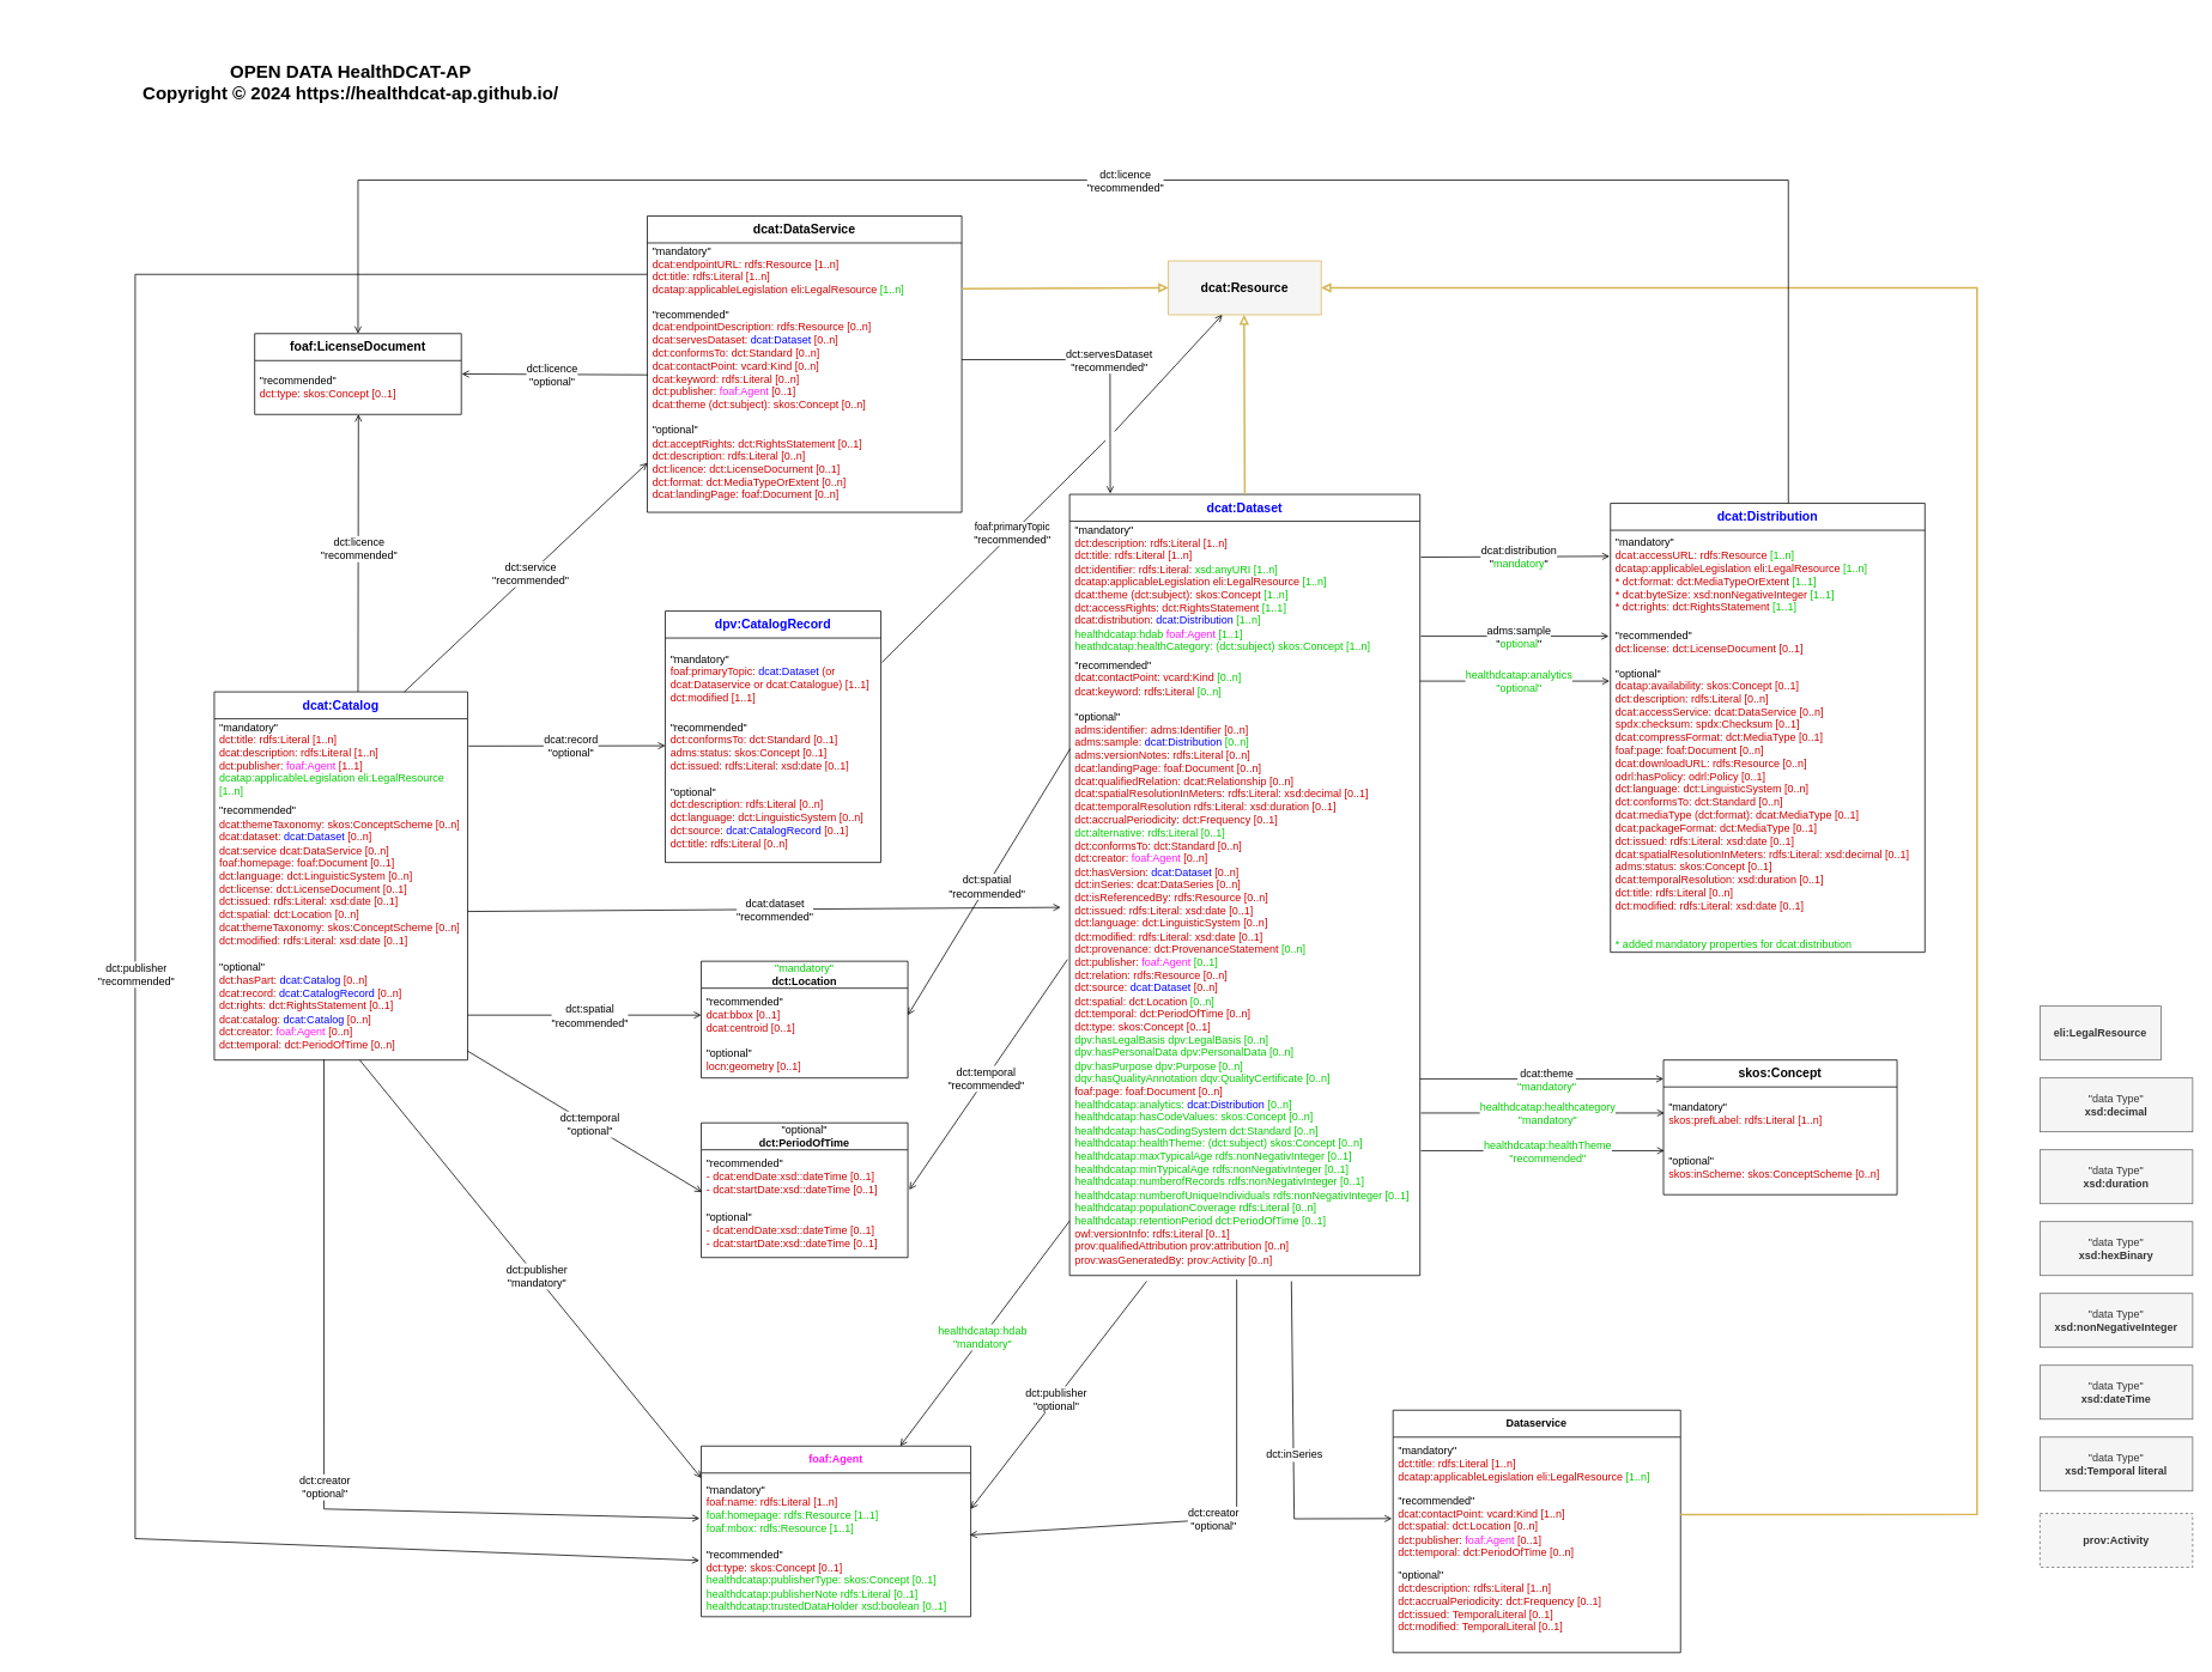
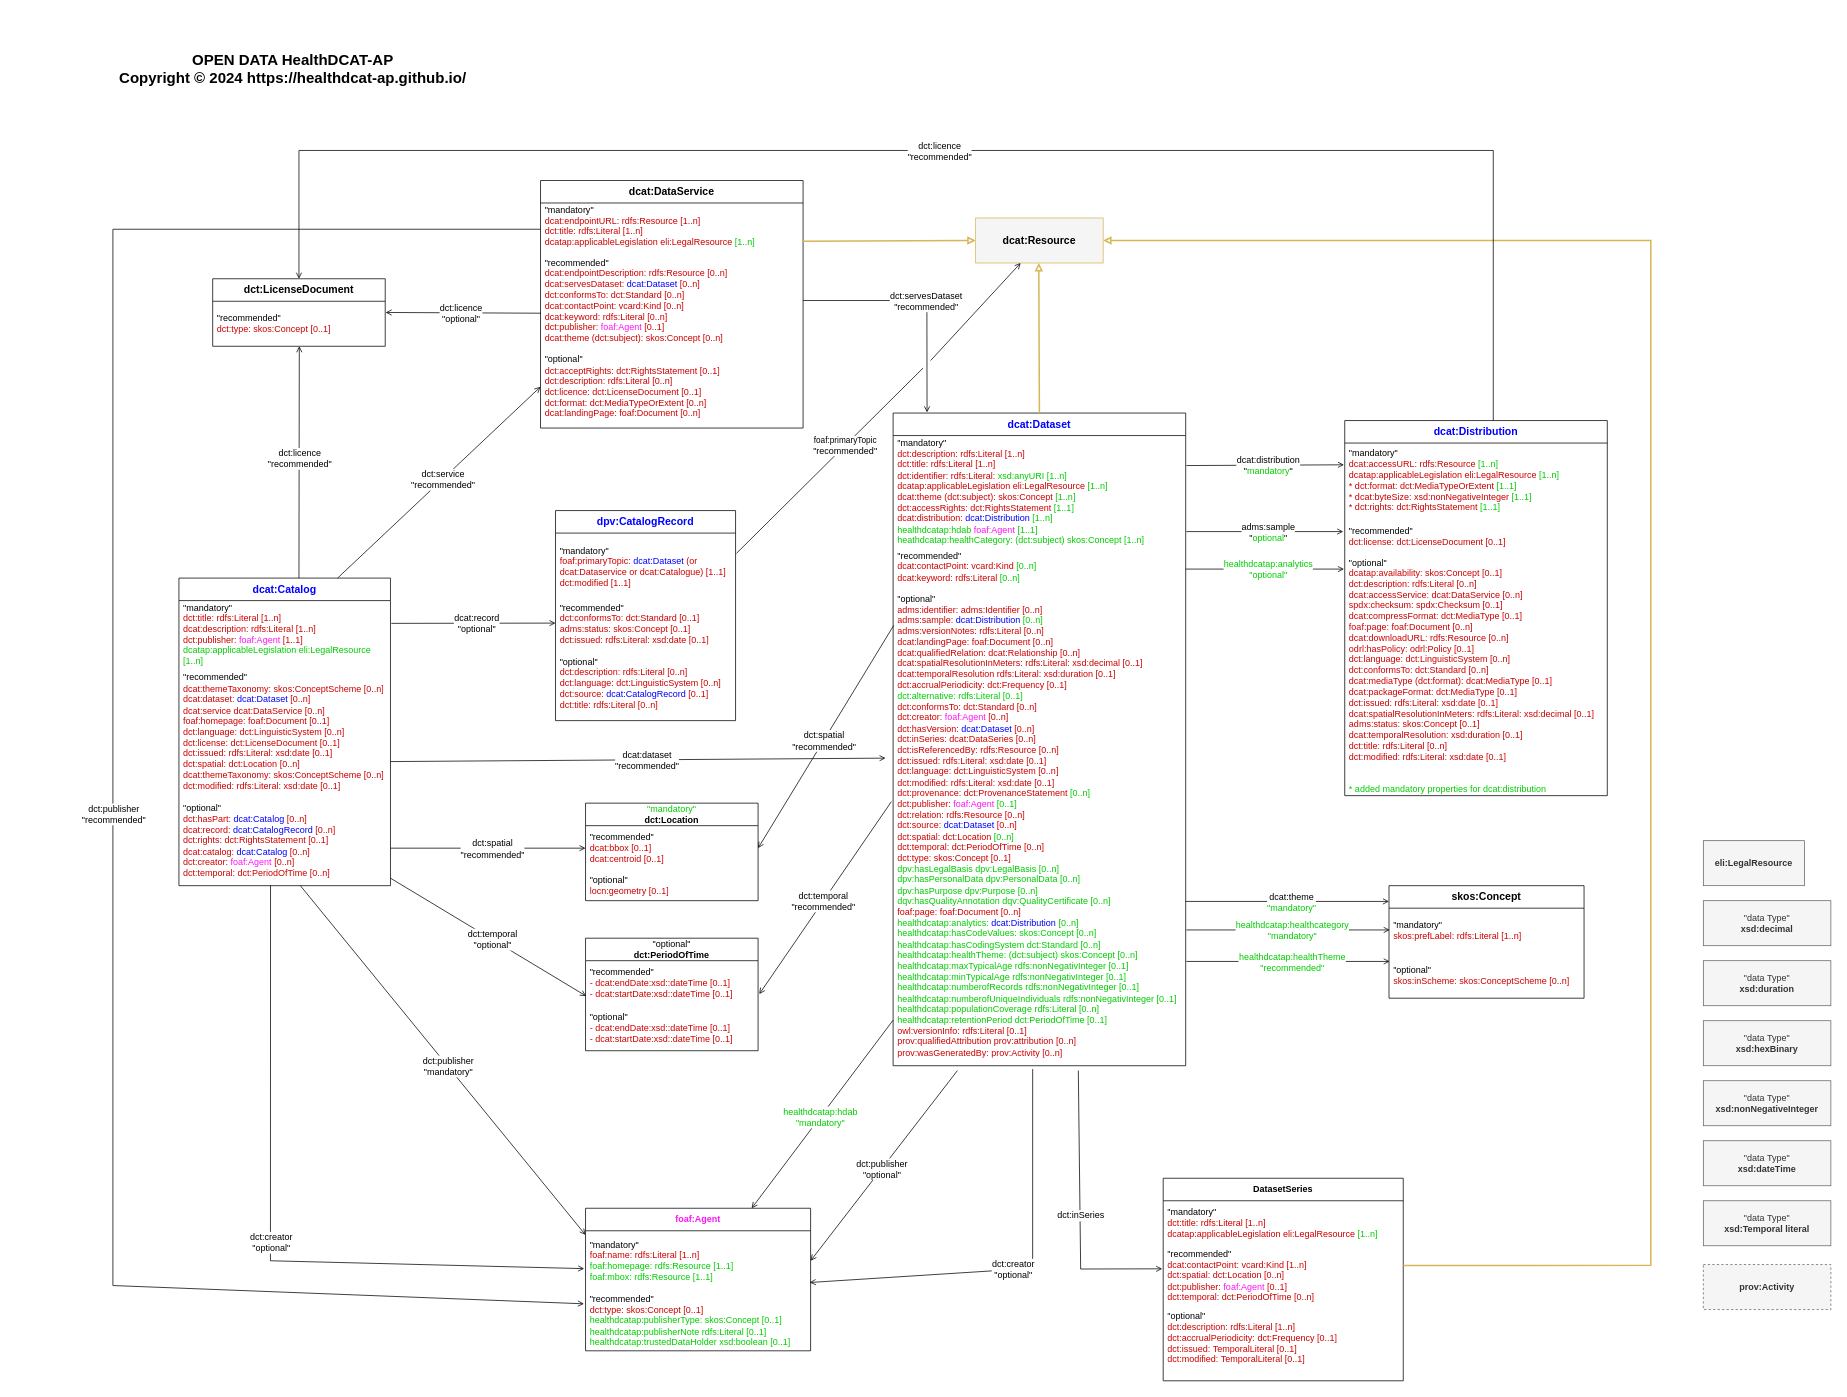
- <mxCell id="9" value="&lt;b&gt;&lt;font style=&quot;font-size: 14px;&quot;&gt;foaf:LicenseDocument&lt;/font&gt;&lt;/b&gt;" style="swimlane;fontStyle=0;childLayout=stackLayout;horizontal=1;startSize=30;horizontalStack=0;resizeParent=1;resizeParentMax=0;resizeLast=0;collapsible=1;marginBottom=0;whiteSpace=wrap;html=1;" vertex="1" parent="1"><mxGeometry x="283" y="371" width="230" height="90" as="geometry"><mxRectangle x="380" y="70" width="110" height="40" as="alternateBounds" /></mxGeometry></mxCell>
+ <mxCell id="9" value="&lt;b&gt;&lt;font style=&quot;font-size: 14px;&quot;&gt;dct:LicenseDocument&lt;/font&gt;&lt;/b&gt;" style="swimlane;fontStyle=0;childLayout=stackLayout;horizontal=1;startSize=30;horizontalStack=0;resizeParent=1;resizeParentMax=0;resizeLast=0;collapsible=1;marginBottom=0;whiteSpace=wrap;html=1;" vertex="1" parent="1"><mxGeometry x="283" y="371" width="230" height="90" as="geometry"><mxRectangle x="380" y="70" width="110" height="40" as="alternateBounds" /></mxGeometry></mxCell>
- <mxCell id="11" value="&lt;b&gt;Dataservice&lt;/b&gt;" style="swimlane;fontStyle=0;childLayout=stackLayout;horizontal=1;startSize=30;horizontalStack=0;resizeParent=1;resizeParentMax=0;resizeLast=0;collapsible=1;marginBottom=0;whiteSpace=wrap;html=1;" vertex="1" parent="1"><mxGeometry x="1550" y="1570" width="320" height="270" as="geometry"><mxRectangle x="380" y="70" width="110" height="40" as="alternateBounds" /></mxGeometry></mxCell>
+ <mxCell id="11" value="&lt;b&gt;DatasetSeries&lt;/b&gt;" style="swimlane;fontStyle=0;childLayout=stackLayout;horizontal=1;startSize=30;horizontalStack=0;resizeParent=1;resizeParentMax=0;resizeLast=0;collapsible=1;marginBottom=0;whiteSpace=wrap;html=1;" vertex="1" parent="1"><mxGeometry x="1550" y="1570" width="320" height="270" as="geometry"><mxRectangle x="380" y="70" width="110" height="40" as="alternateBounds" /></mxGeometry></mxCell>
